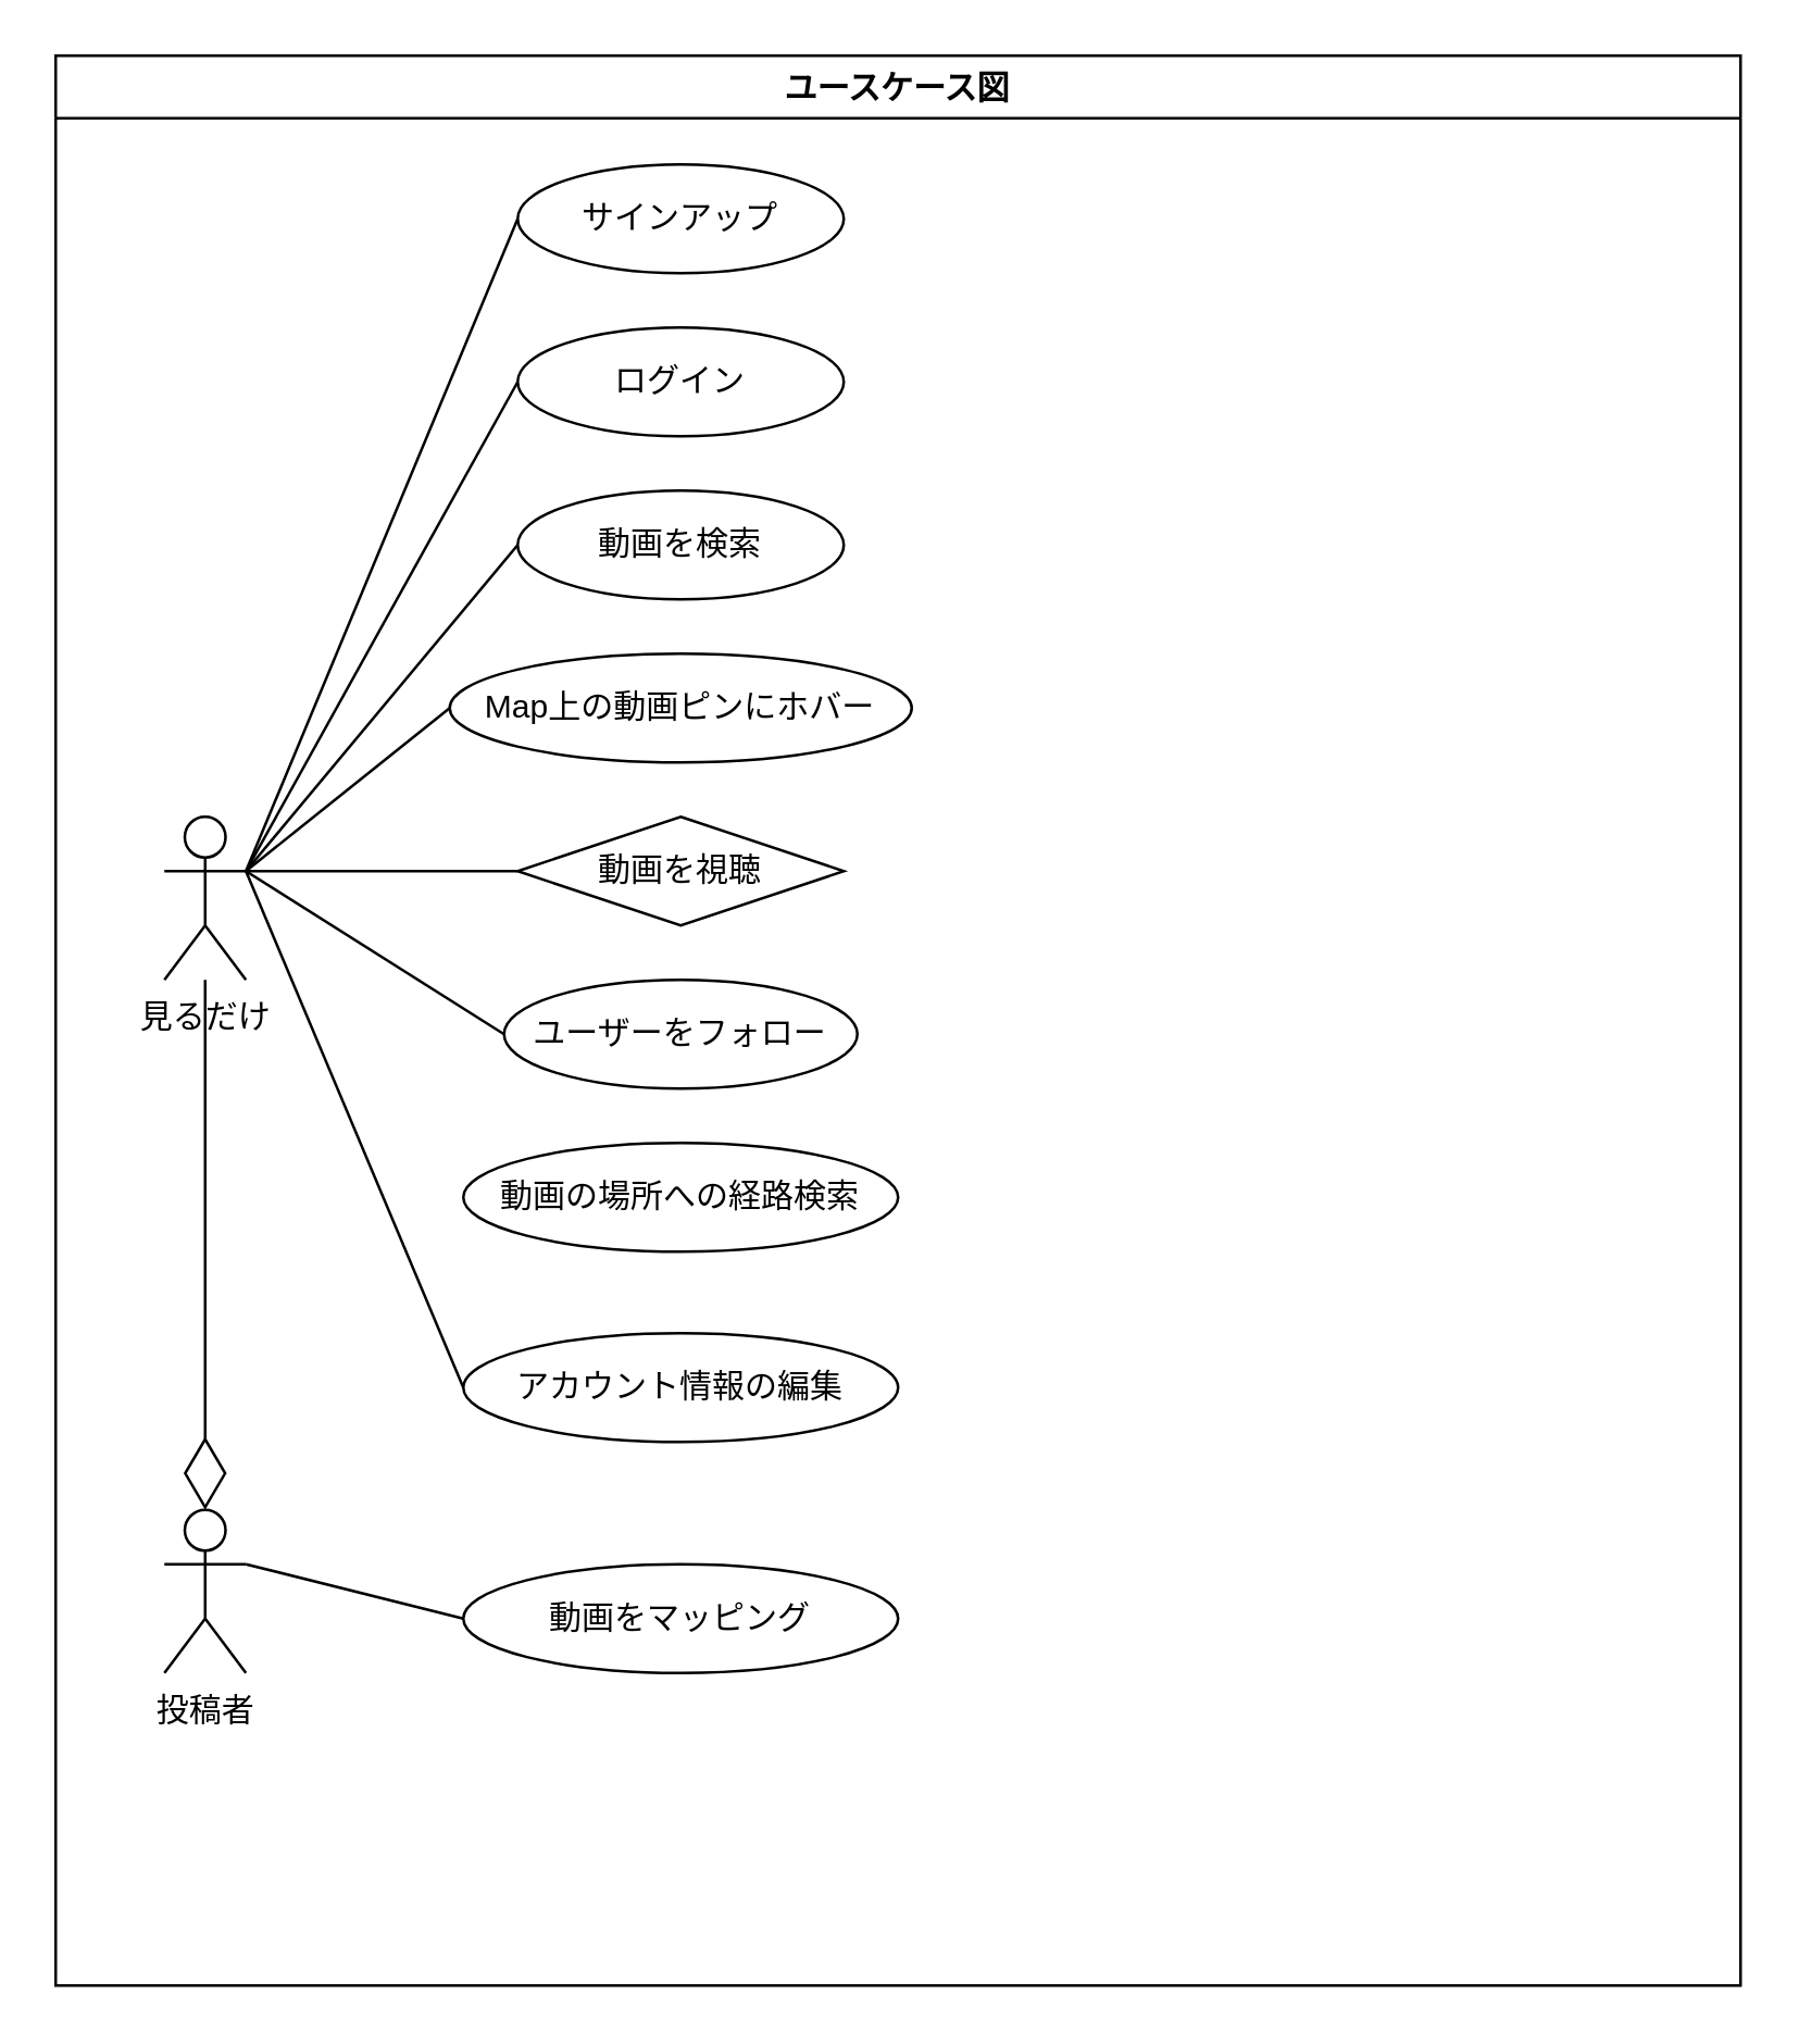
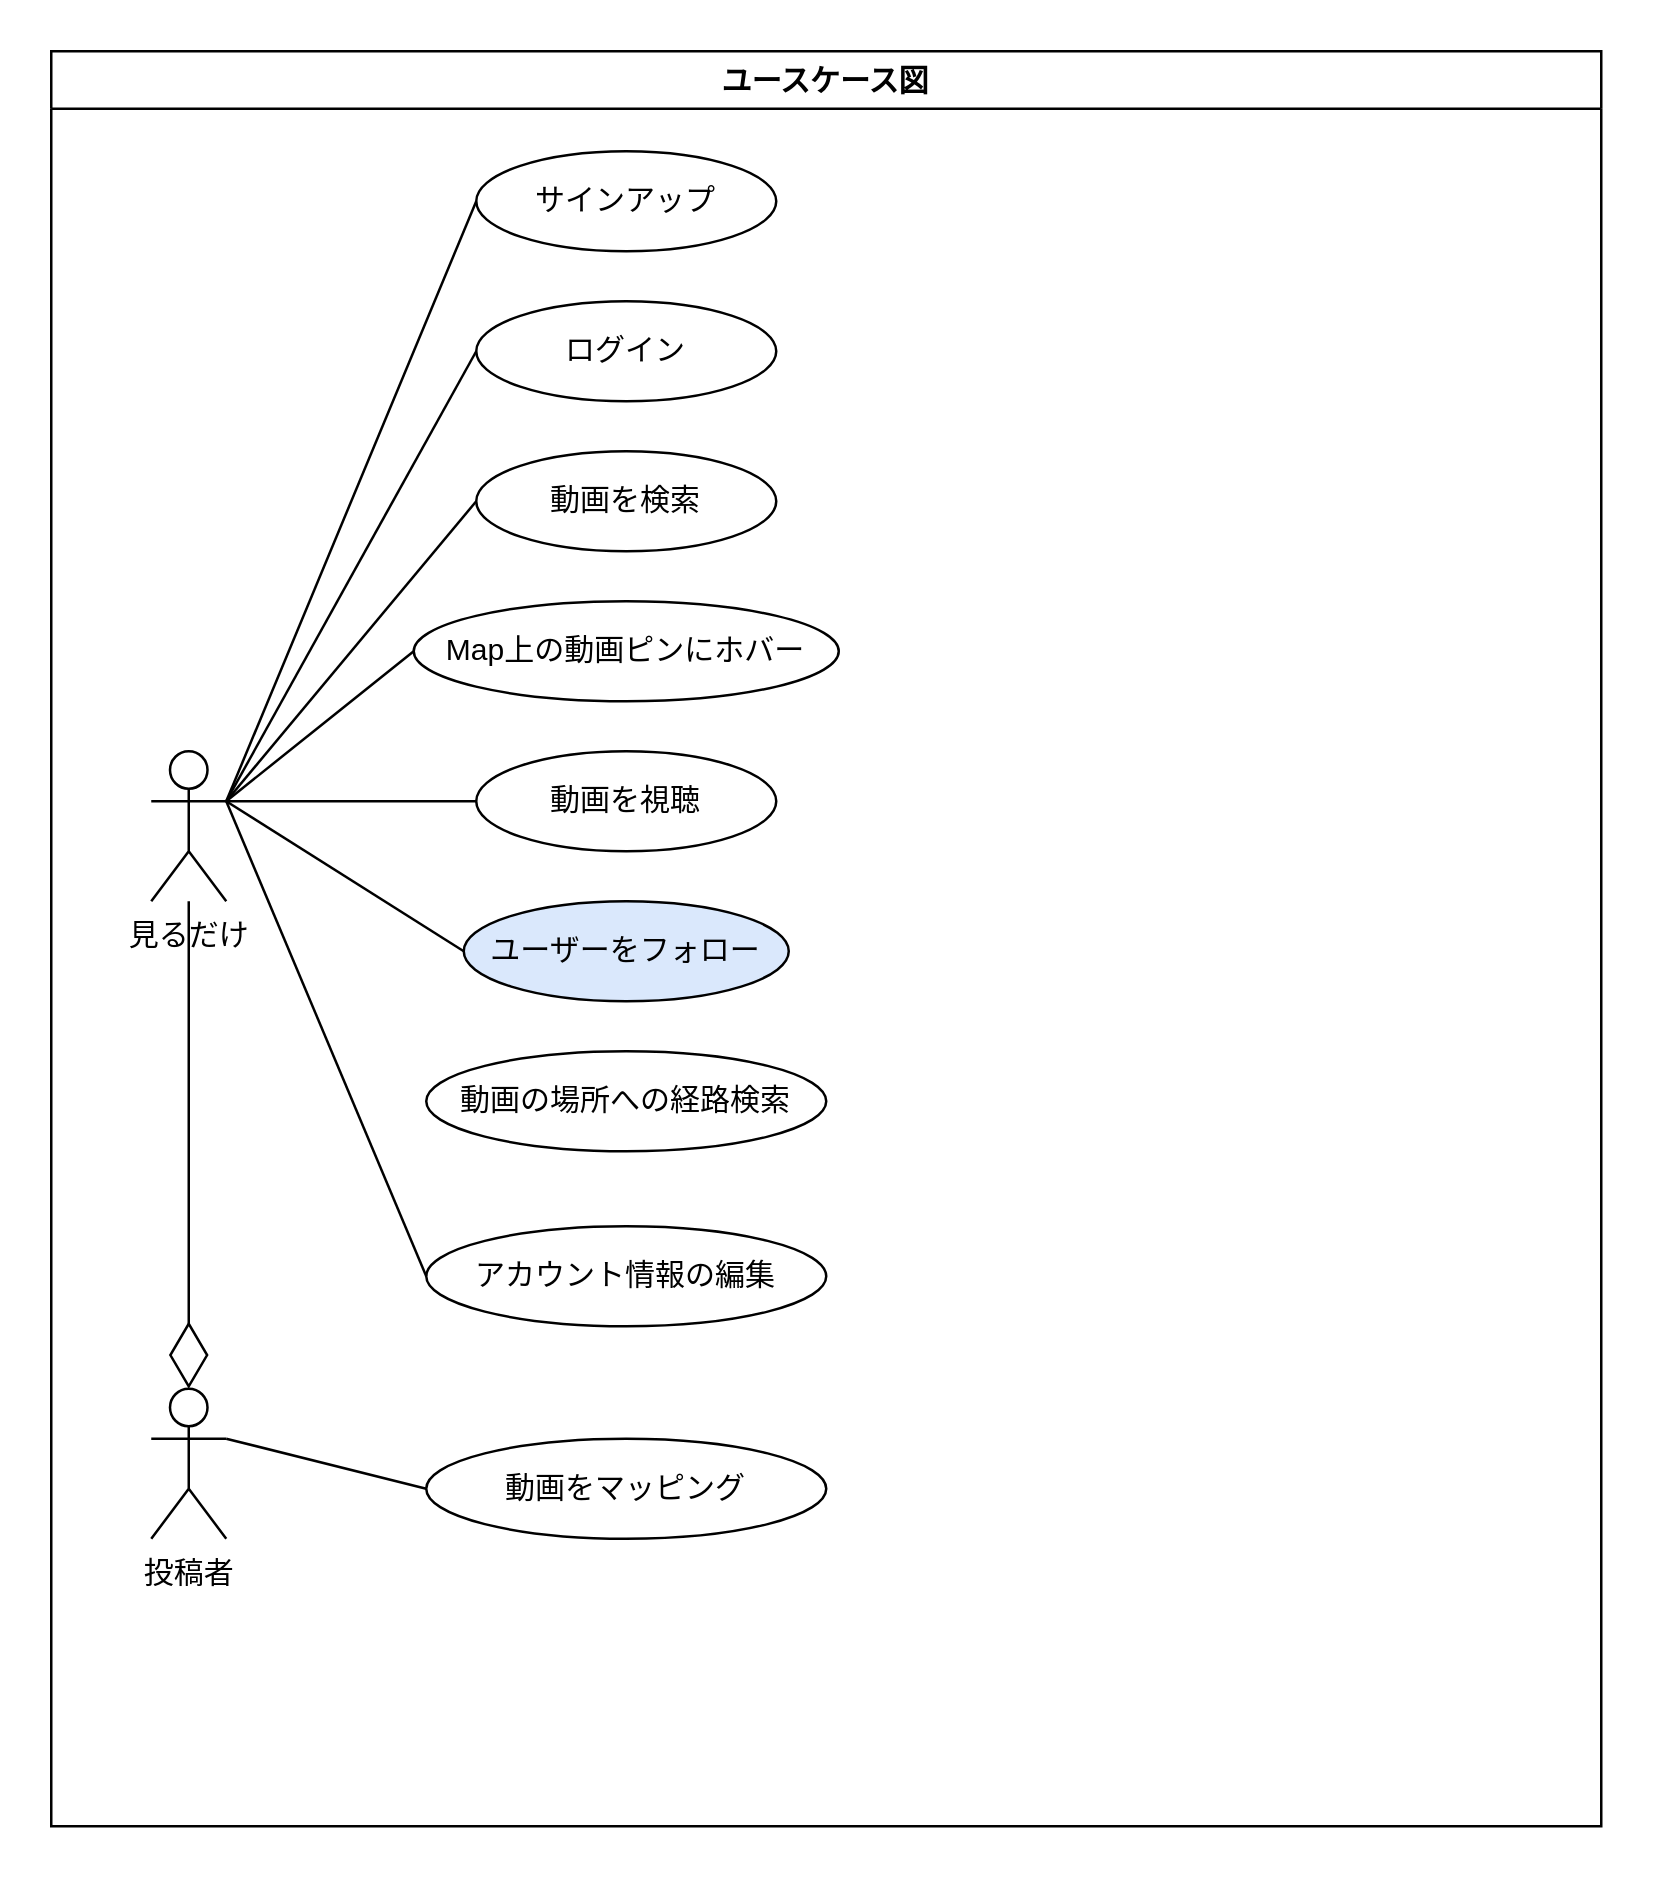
- <mxCell id="6" value="動画を視聴" style="rhombus;whiteSpace=wrap;html=1;" parent="2" vertex="1"><mxGeometry x="170" y="280" width="120" height="40" as="geometry" /></mxCell>
+ <mxCell id="6" value="動画を視聴" style="ellipse;whiteSpace=wrap;html=1;" parent="2" vertex="1"><mxGeometry x="170" y="280" width="120" height="40" as="geometry" /></mxCell>
- <mxCell id="14" value="ユーザーをフォロー" style="ellipse;whiteSpace=wrap;html=1;" parent="2" vertex="1"><mxGeometry x="165" y="340" width="130" height="40" as="geometry" /></mxCell>
+ <mxCell id="14" value="ユーザーをフォロー" style="ellipse;whiteSpace=wrap;html=1;fillColor=#dae8fc;" parent="2" vertex="1"><mxGeometry x="165" y="340" width="130" height="40" as="geometry" /></mxCell>
